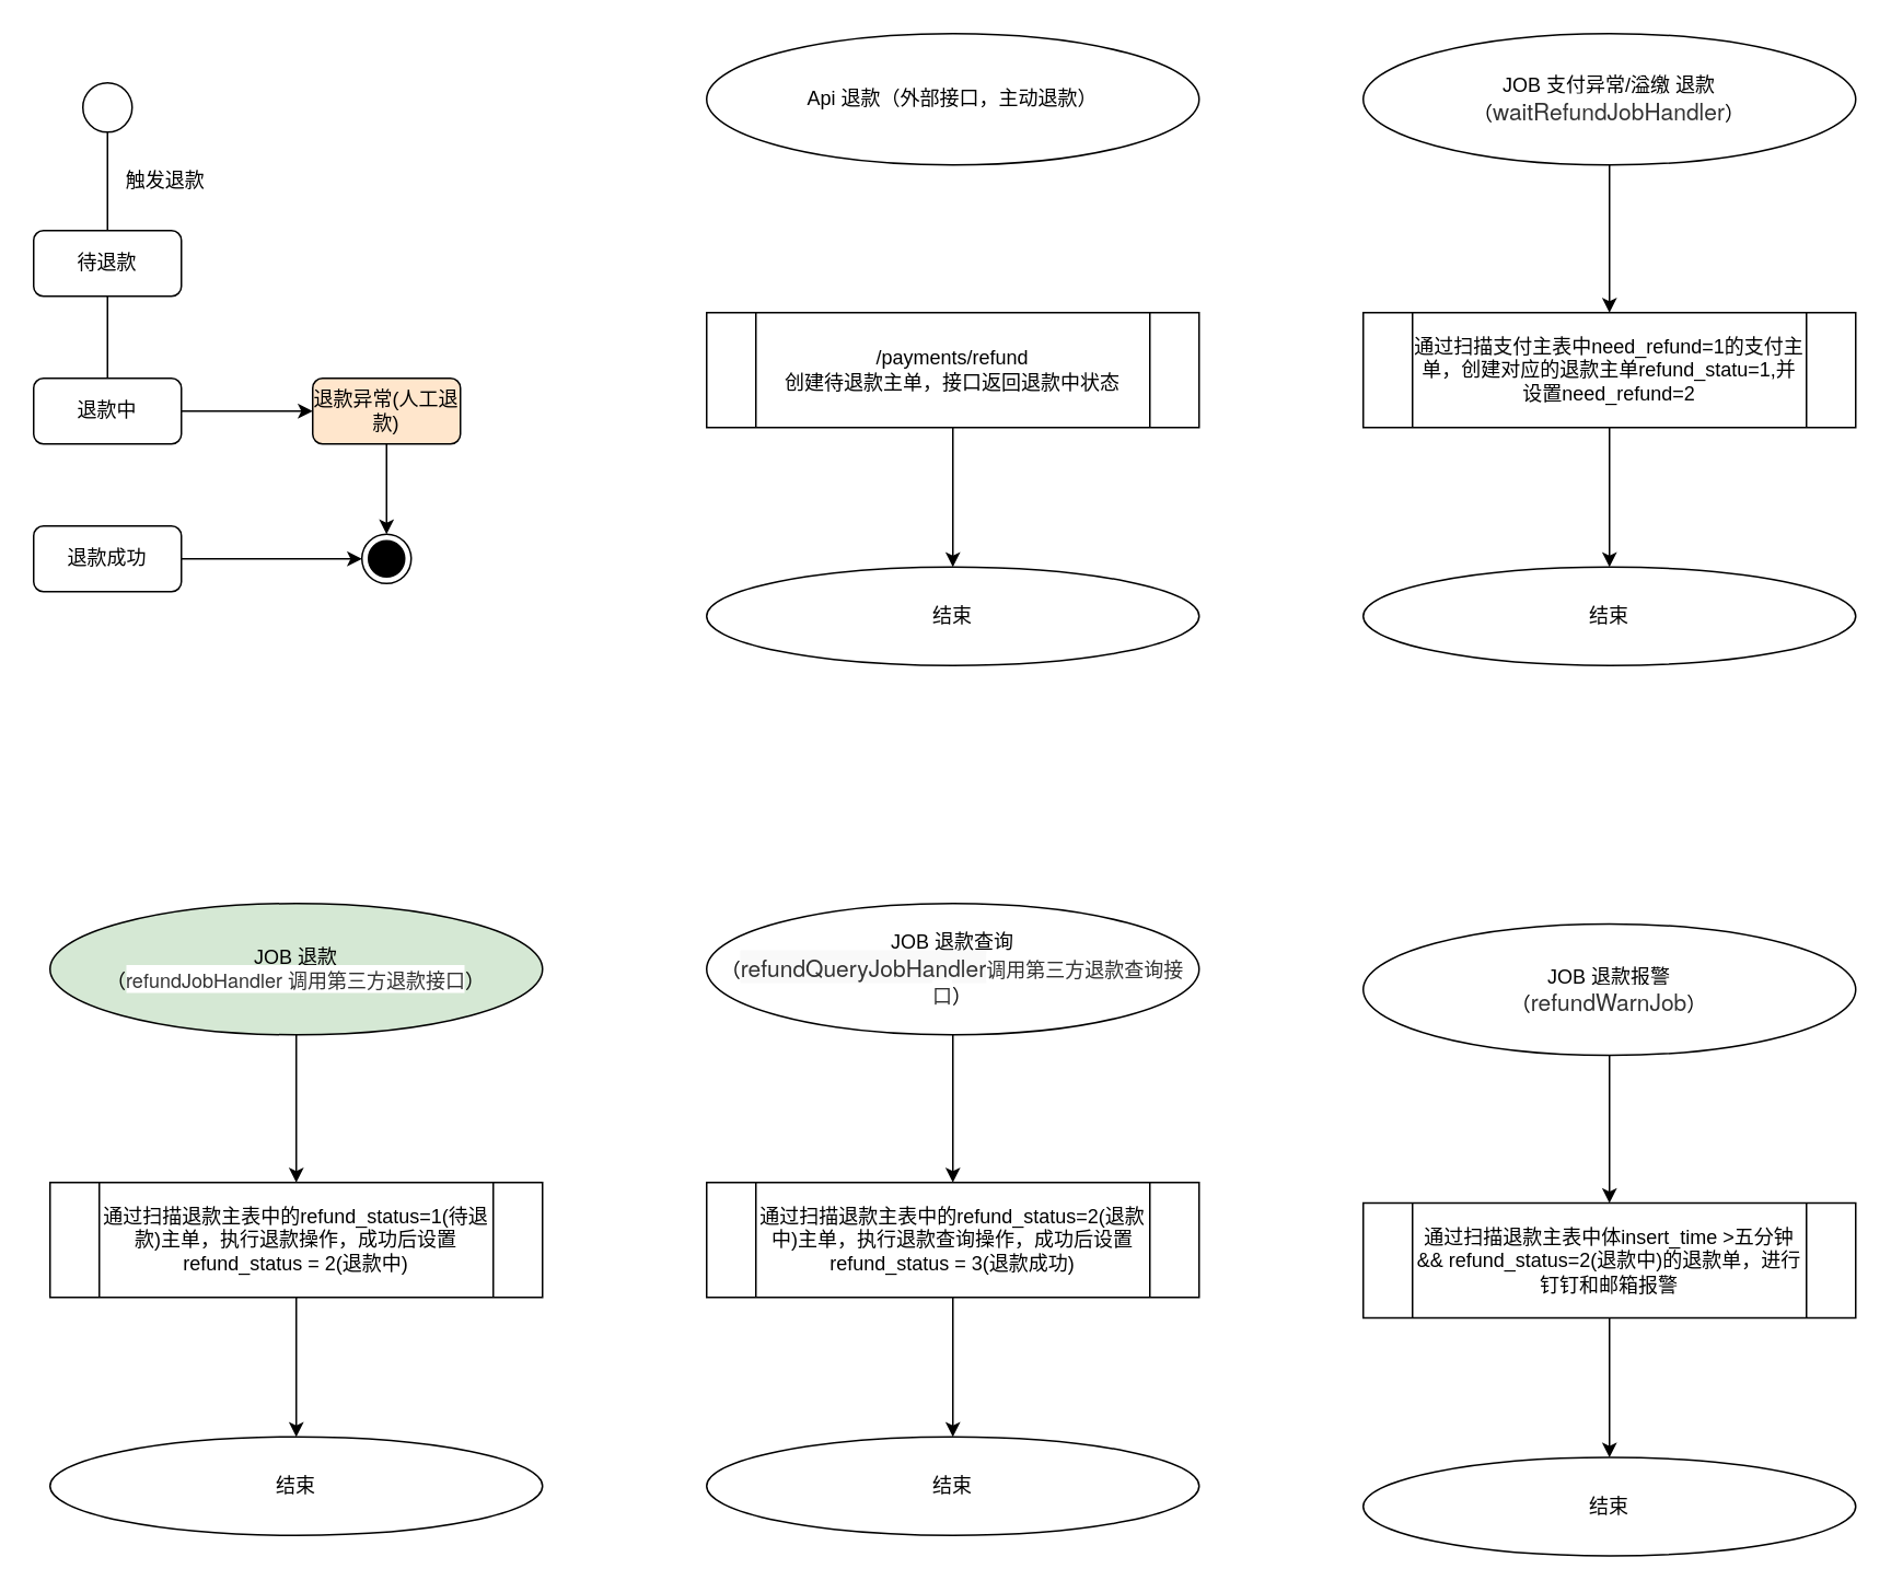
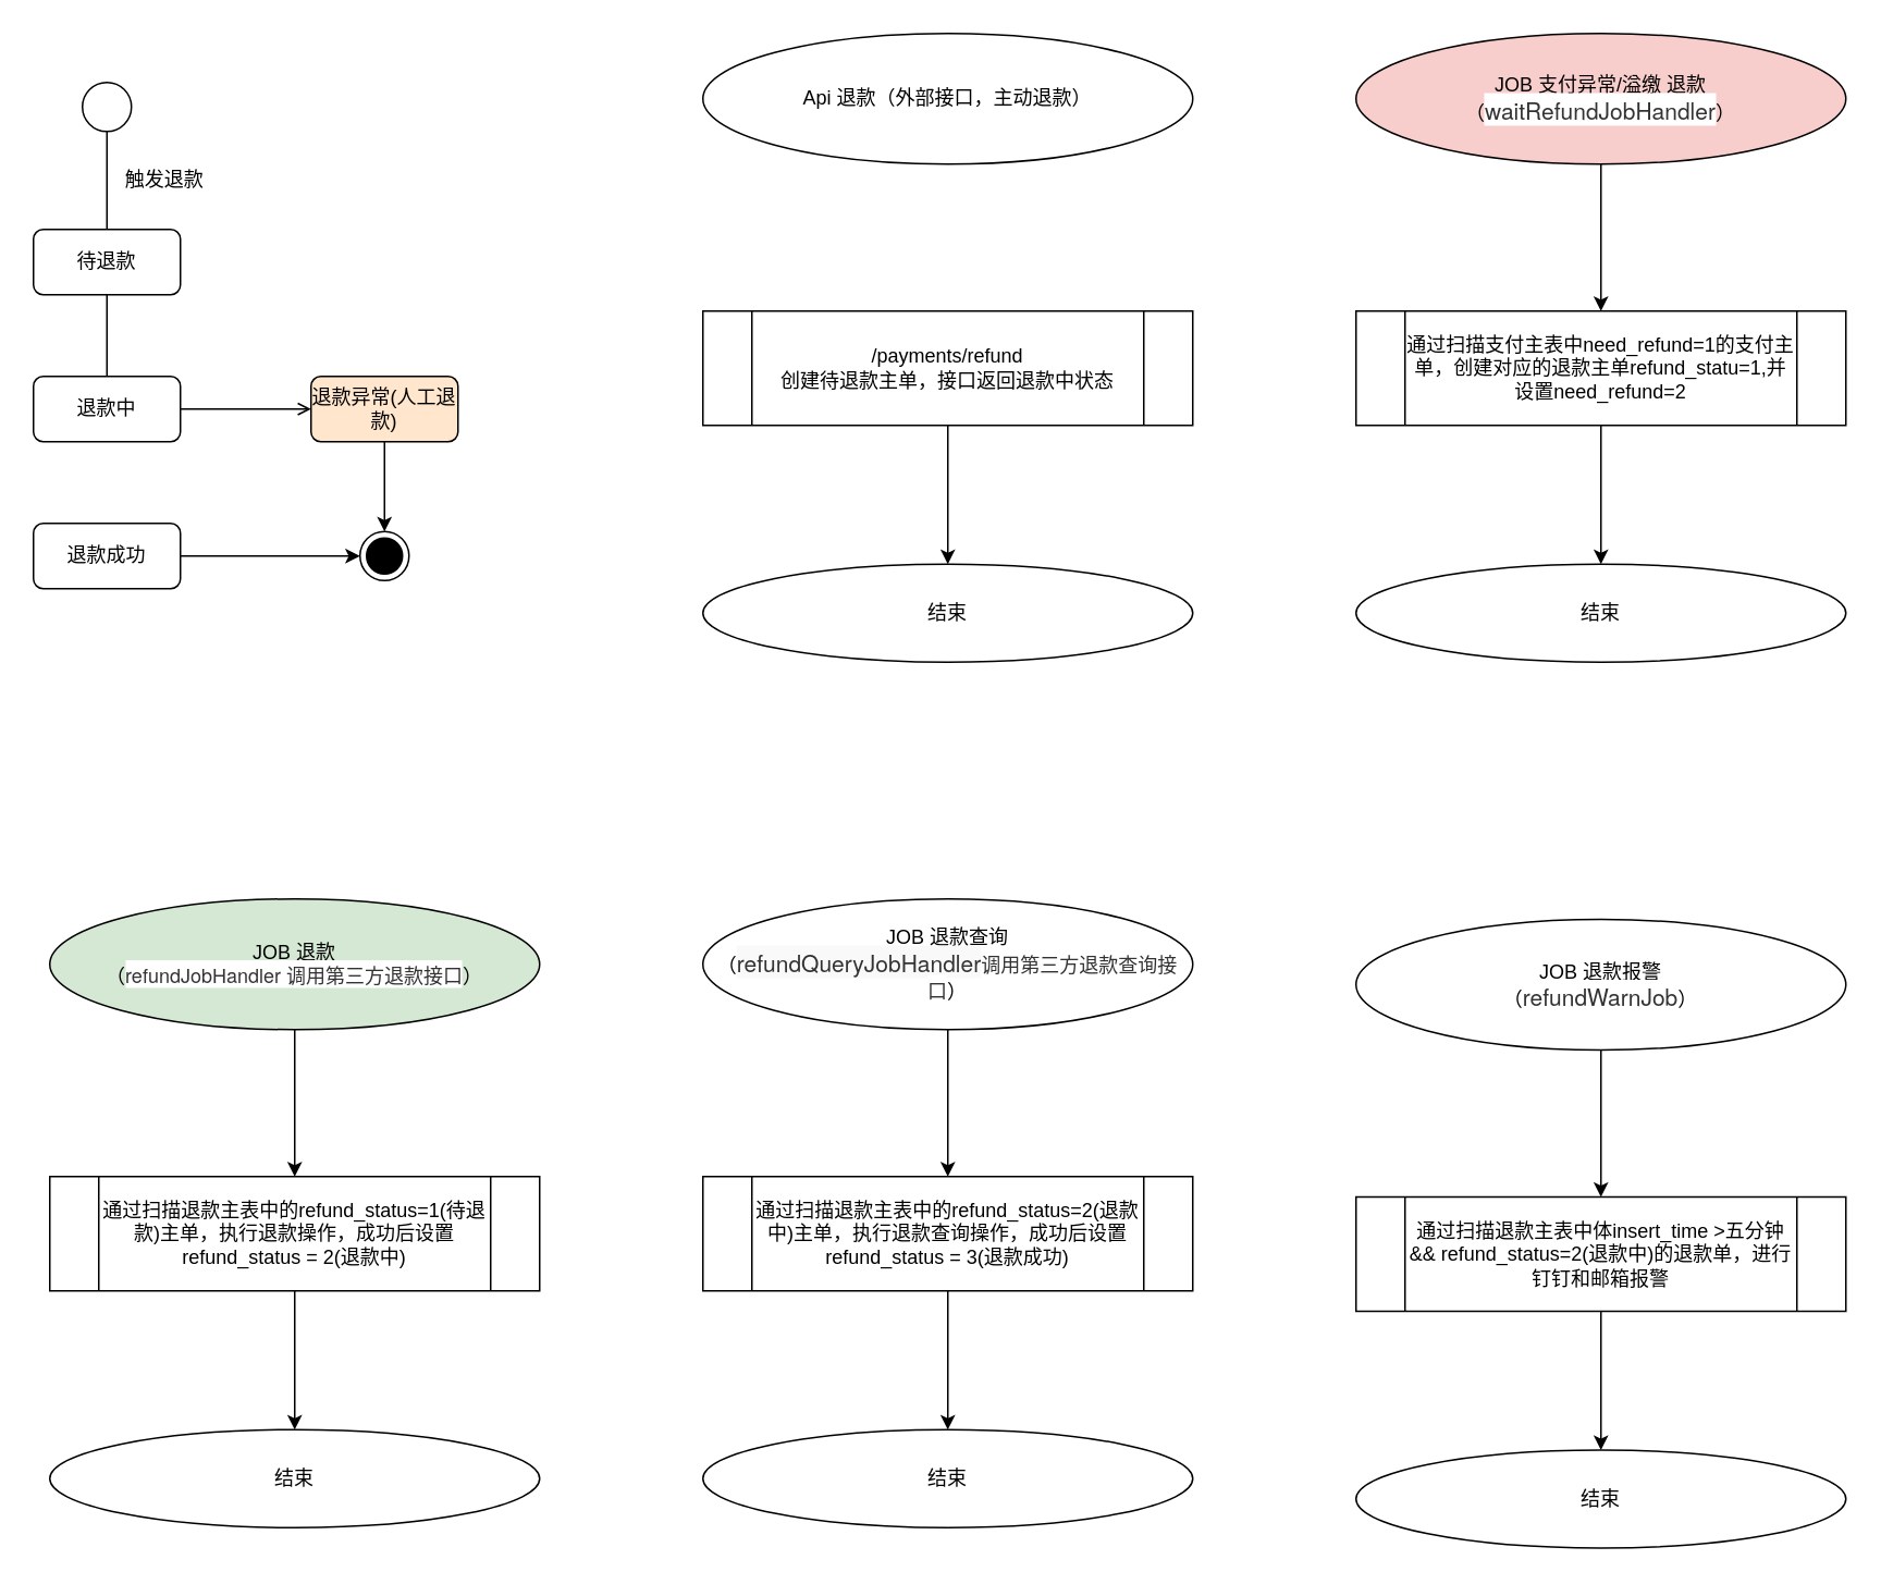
- <mxCell id="3" value="JOB 支付异常/溢缴 退款&lt;br&gt;（&lt;span style=&quot;color: rgb(51 , 51 , 51) ; font-family: &amp;#34;source sans pro&amp;#34; , &amp;#34;helvetica neue&amp;#34; , &amp;#34;helvetica&amp;#34; , &amp;#34;arial&amp;#34; , sans-serif ; font-size: 14px ; background-color: rgb(255 , 255 , 255)&quot;&gt;waitRefundJobHandler&lt;/span&gt;）" style="ellipse;whiteSpace=wrap;html=1;" vertex="1" parent="1"><mxGeometry x="830" y="20" width="300" height="80" as="geometry" /></mxCell>
+ <mxCell id="3" value="JOB 支付异常/溢缴 退款&lt;br&gt;（&lt;span style=&quot;color: rgb(51 , 51 , 51) ; font-family: &amp;#34;source sans pro&amp;#34; , &amp;#34;helvetica neue&amp;#34; , &amp;#34;helvetica&amp;#34; , &amp;#34;arial&amp;#34; , sans-serif ; font-size: 14px ; background-color: rgb(255 , 255 , 255)&quot;&gt;waitRefundJobHandler&lt;/span&gt;）" style="ellipse;whiteSpace=wrap;html=1;fillColor=#f8cecc;" vertex="1" parent="1"><mxGeometry x="830" y="20" width="300" height="80" as="geometry" /></mxCell>
- <mxCell id="31" value="" style="edgeStyle=orthogonalEdgeStyle;rounded=0;orthogonalLoop=1;jettySize=auto;html=1;" edge="1" parent="1" source="32" target="36"><mxGeometry relative="1" as="geometry" /></mxCell>
+ <mxCell id="31" value="" style="edgeStyle=orthogonalEdgeStyle;rounded=0;orthogonalLoop=1;jettySize=auto;html=1;endArrow=open;" edge="1" parent="1" source="32" target="36"><mxGeometry relative="1" as="geometry" /></mxCell>
